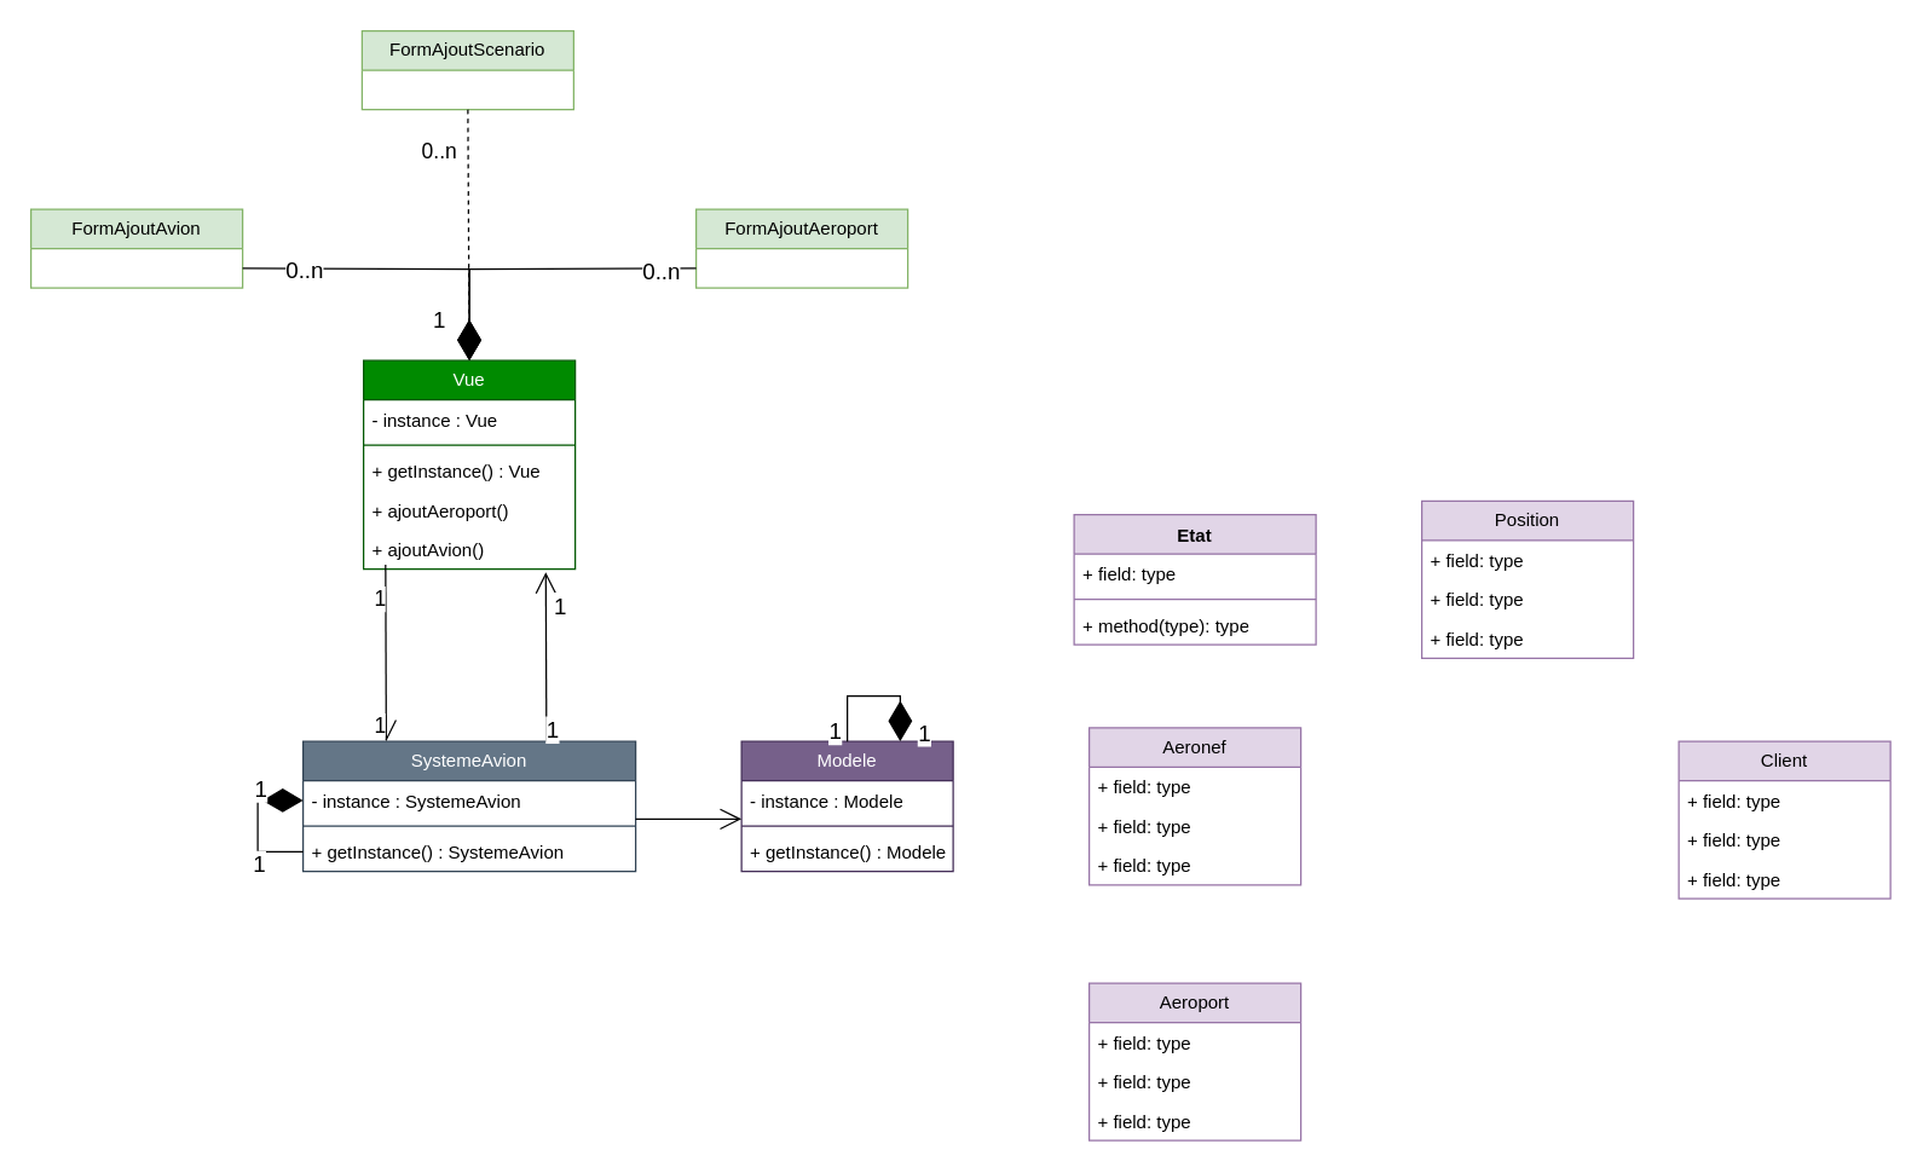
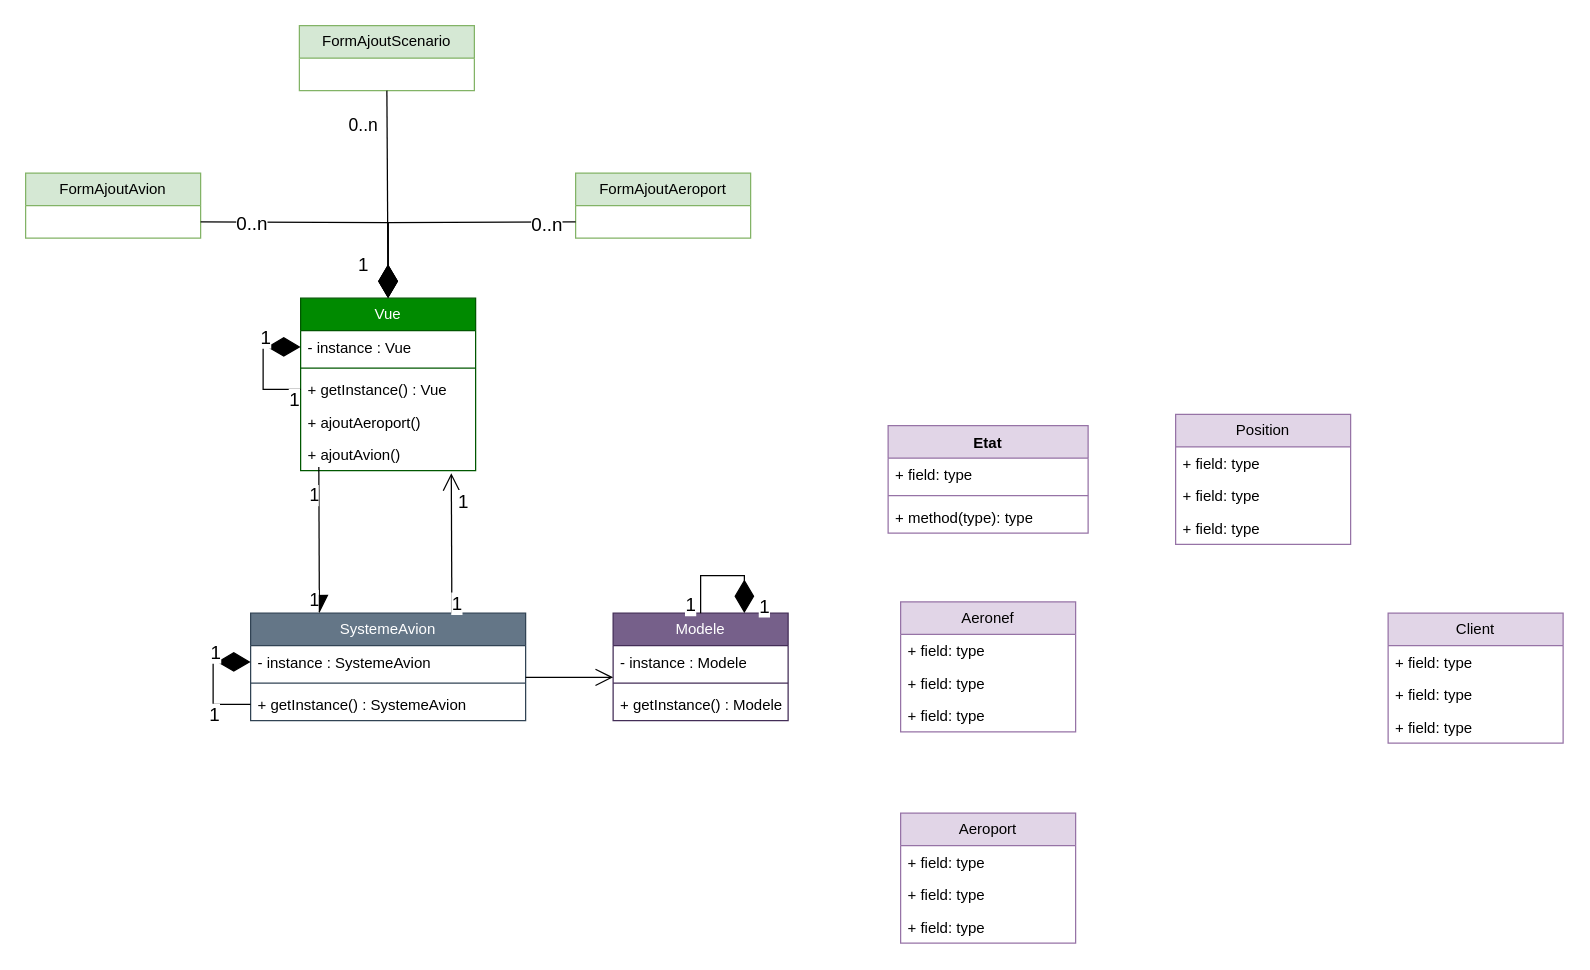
- <mxCell id="59" value="" style="endArrow=diamondThin;endFill=1;endSize=24;html=1;rounded=0;entryX=0.5;entryY=0;entryDx=0;entryDy=0;exitX=0.5;exitY=1;exitDx=0;exitDy=0;dashed=1;" edge="1" parent="1" source="52" target="9"><mxGeometry width="160" relative="1" as="geometry"><mxPoint x="310.5" y="123.012" as="sourcePoint" /><mxPoint x="360" y="168" as="targetPoint" /></mxGeometry></mxCell>
+ <mxCell id="59" value="" style="endArrow=diamondThin;endFill=1;endSize=24;html=1;rounded=0;entryX=0.5;entryY=0;entryDx=0;entryDy=0;exitX=0.5;exitY=1;exitDx=0;exitDy=0;" edge="1" parent="1" source="52" target="9"><mxGeometry width="160" relative="1" as="geometry"><mxPoint x="310.5" y="123.012" as="sourcePoint" /><mxPoint x="360" y="168" as="targetPoint" /></mxGeometry></mxCell>
+ <mxCell id="13" value="" style="endArrow=diamondThin;endFill=1;endSize=24;html=1;rounded=0;exitX=0;exitY=0.5;exitDx=0;exitDy=0;edgeStyle=orthogonalEdgeStyle;entryX=0;entryY=0.5;entryDx=0;entryDy=0;" edge="1" parent="9" source="12" target="10"><mxGeometry width="160" relative="1" as="geometry"><mxPoint y="74" as="sourcePoint" /><mxPoint y="40" as="targetPoint" /><Array as="points"><mxPoint x="-30" y="73" /><mxPoint x="-30" y="39" /></Array></mxGeometry></mxCell>
+ <mxCell id="14" value="1" style="edgeLabel;html=1;align=center;verticalAlign=middle;resizable=0;points=[];fontSize=15;" vertex="1" connectable="0" parent="13"><mxGeometry x="-0.617" y="-3" relative="1" as="geometry"><mxPoint x="12" y="10" as="offset" /></mxGeometry></mxCell>
+ <mxCell id="15" value="1" style="edgeLabel;html=1;align=center;verticalAlign=middle;resizable=0;points=[];fontSize=15;" vertex="1" connectable="0" parent="13"><mxGeometry x="0.564" y="2" relative="1" as="geometry"><mxPoint x="-9" y="-7" as="offset" /></mxGeometry></mxCell>
- <mxCell id="18" value="" style="endArrow=open;endFill=1;endSize=12;html=1;rounded=0;entryX=0.25;entryY=0;entryDx=0;entryDy=0;exitX=0.104;exitY=0.885;exitDx=0;exitDy=0;exitPerimeter=0;" edge="1" parent="1" source="17" target="2"><mxGeometry width="160" relative="1" as="geometry"><mxPoint x="255" y="450" as="sourcePoint" /><mxPoint x="230" y="410" as="targetPoint" /></mxGeometry></mxCell>
+ <mxCell id="18" value="" style="endArrow=block;endFill=1;endSize=12;html=1;rounded=0;entryX=0.25;entryY=0;entryDx=0;entryDy=0;exitX=0.104;exitY=0.885;exitDx=0;exitDy=0;exitPerimeter=0;" edge="1" parent="1" source="17" target="2"><mxGeometry width="160" relative="1" as="geometry"><mxPoint x="255" y="450" as="sourcePoint" /><mxPoint x="230" y="410" as="targetPoint" /></mxGeometry></mxCell>
